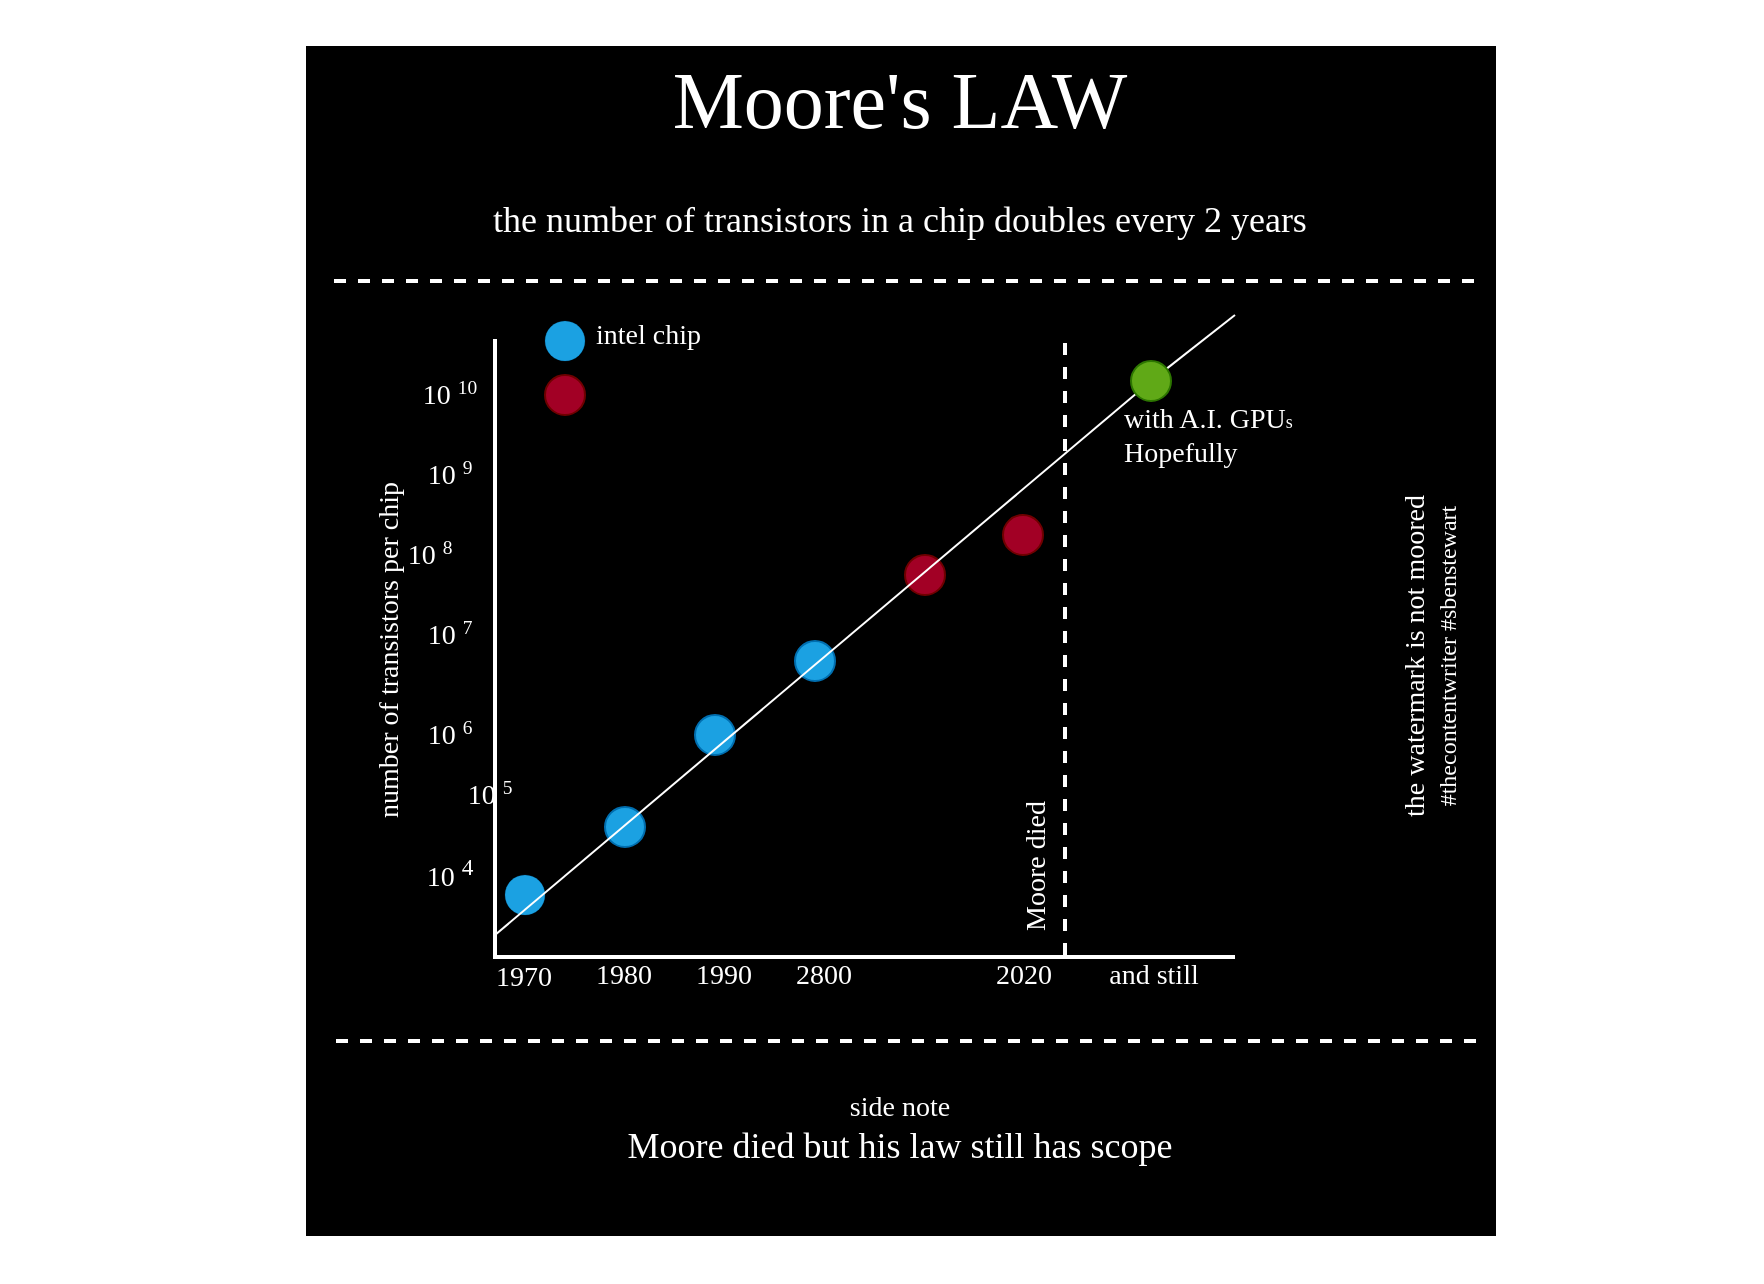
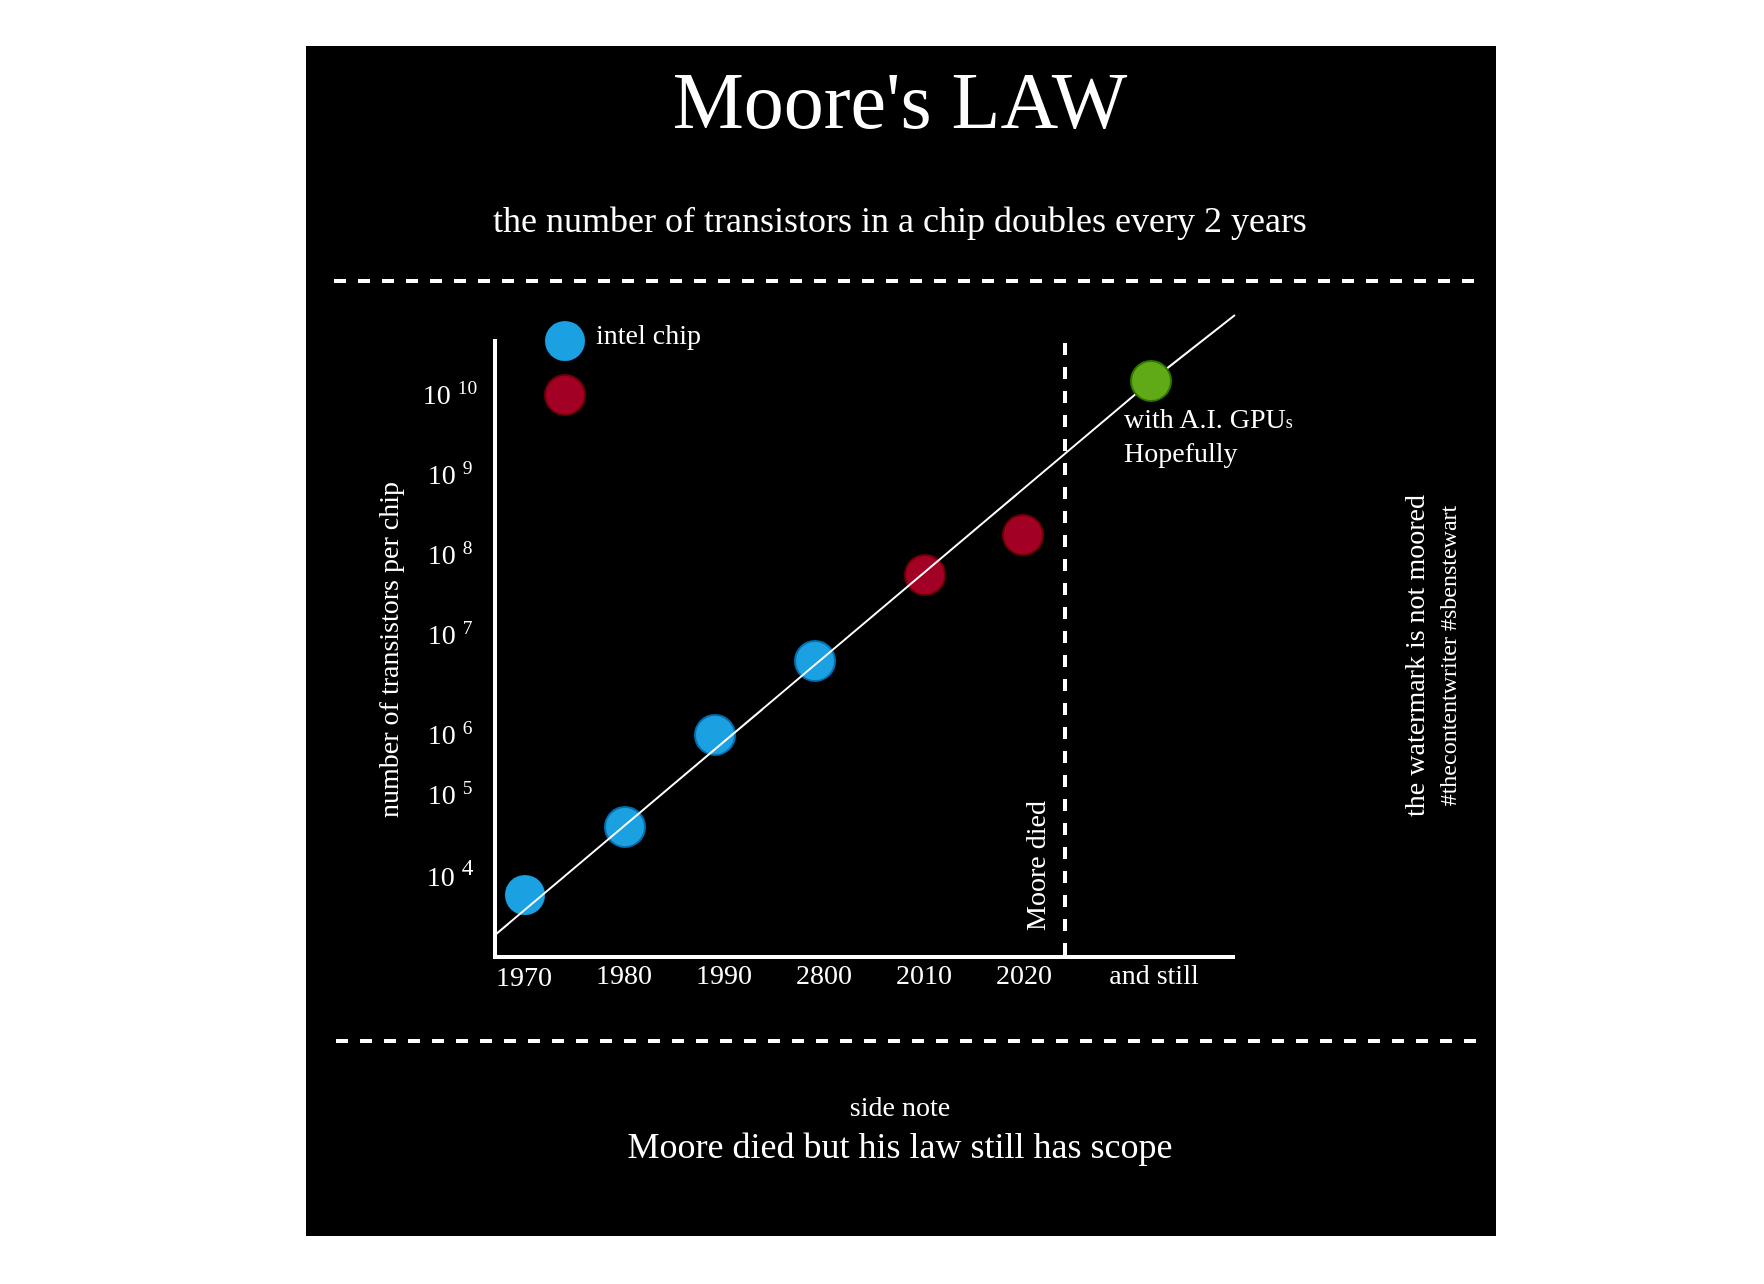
- <mxCell id="32" value="&lt;div style=&quot;text-align: left;&quot;&gt;&lt;span style=&quot;font-size: 14px;&quot;&gt;10 &lt;/span&gt;&lt;span style=&quot;font-size: 11.667px;&quot;&gt;&lt;sup&gt;8&lt;/sup&gt;&lt;/span&gt;&lt;/div&gt;" style="text;html=1;strokeColor=none;fillColor=none;align=center;verticalAlign=middle;whiteSpace=wrap;rounded=0;fontColor=#FFFFFF;fontFamily=xkcd;" vertex="1" parent="1"><mxGeometry x="190" y="267" width="50" height="20" as="geometry" /></mxCell>
+ <mxCell id="32" value="&lt;div style=&quot;text-align: left;&quot;&gt;&lt;span style=&quot;font-size: 14px;&quot;&gt;10 &lt;/span&gt;&lt;span style=&quot;font-size: 11.667px;&quot;&gt;&lt;sup&gt;8&lt;/sup&gt;&lt;/span&gt;&lt;/div&gt;" style="text;html=1;strokeColor=none;fillColor=none;align=center;verticalAlign=middle;whiteSpace=wrap;rounded=0;fontColor=#FFFFFF;fontFamily=xkcd;" vertex="1" parent="1"><mxGeometry x="200" y="267" width="50" height="20" as="geometry" /></mxCell>
- <mxCell id="29" value="&lt;div style=&quot;text-align: left;&quot;&gt;&lt;span style=&quot;font-size: 14px;&quot;&gt;10 &lt;/span&gt;&lt;span style=&quot;font-size: 11.667px;&quot;&gt;&lt;sup&gt;5&lt;/sup&gt;&lt;/span&gt;&lt;/div&gt;" style="text;html=1;strokeColor=none;fillColor=none;align=center;verticalAlign=middle;whiteSpace=wrap;rounded=0;fontColor=#FFFFFF;fontFamily=xkcd;" vertex="1" parent="1"><mxGeometry x="220" y="387" width="50" height="20" as="geometry" /></mxCell>
+ <mxCell id="29" value="&lt;div style=&quot;text-align: left;&quot;&gt;&lt;span style=&quot;font-size: 14px;&quot;&gt;10 &lt;/span&gt;&lt;span style=&quot;font-size: 11.667px;&quot;&gt;&lt;sup&gt;5&lt;/sup&gt;&lt;/span&gt;&lt;/div&gt;" style="text;html=1;strokeColor=none;fillColor=none;align=center;verticalAlign=middle;whiteSpace=wrap;rounded=0;fontColor=#FFFFFF;fontFamily=xkcd;" vertex="1" parent="1"><mxGeometry x="200" y="387" width="50" height="20" as="geometry" /></mxCell>
+ <mxCell id="18" value="&lt;div style=&quot;text-align: left;&quot;&gt;&lt;span style=&quot;font-size: 14px;&quot;&gt;2010&lt;/span&gt;&lt;/div&gt;" style="text;html=1;strokeColor=none;fillColor=none;align=center;verticalAlign=middle;whiteSpace=wrap;rounded=0;fontColor=#FFFFFF;fontFamily=xkcd;" vertex="1" parent="1"><mxGeometry x="437" y="478" width="50" height="20" as="geometry" /></mxCell>
